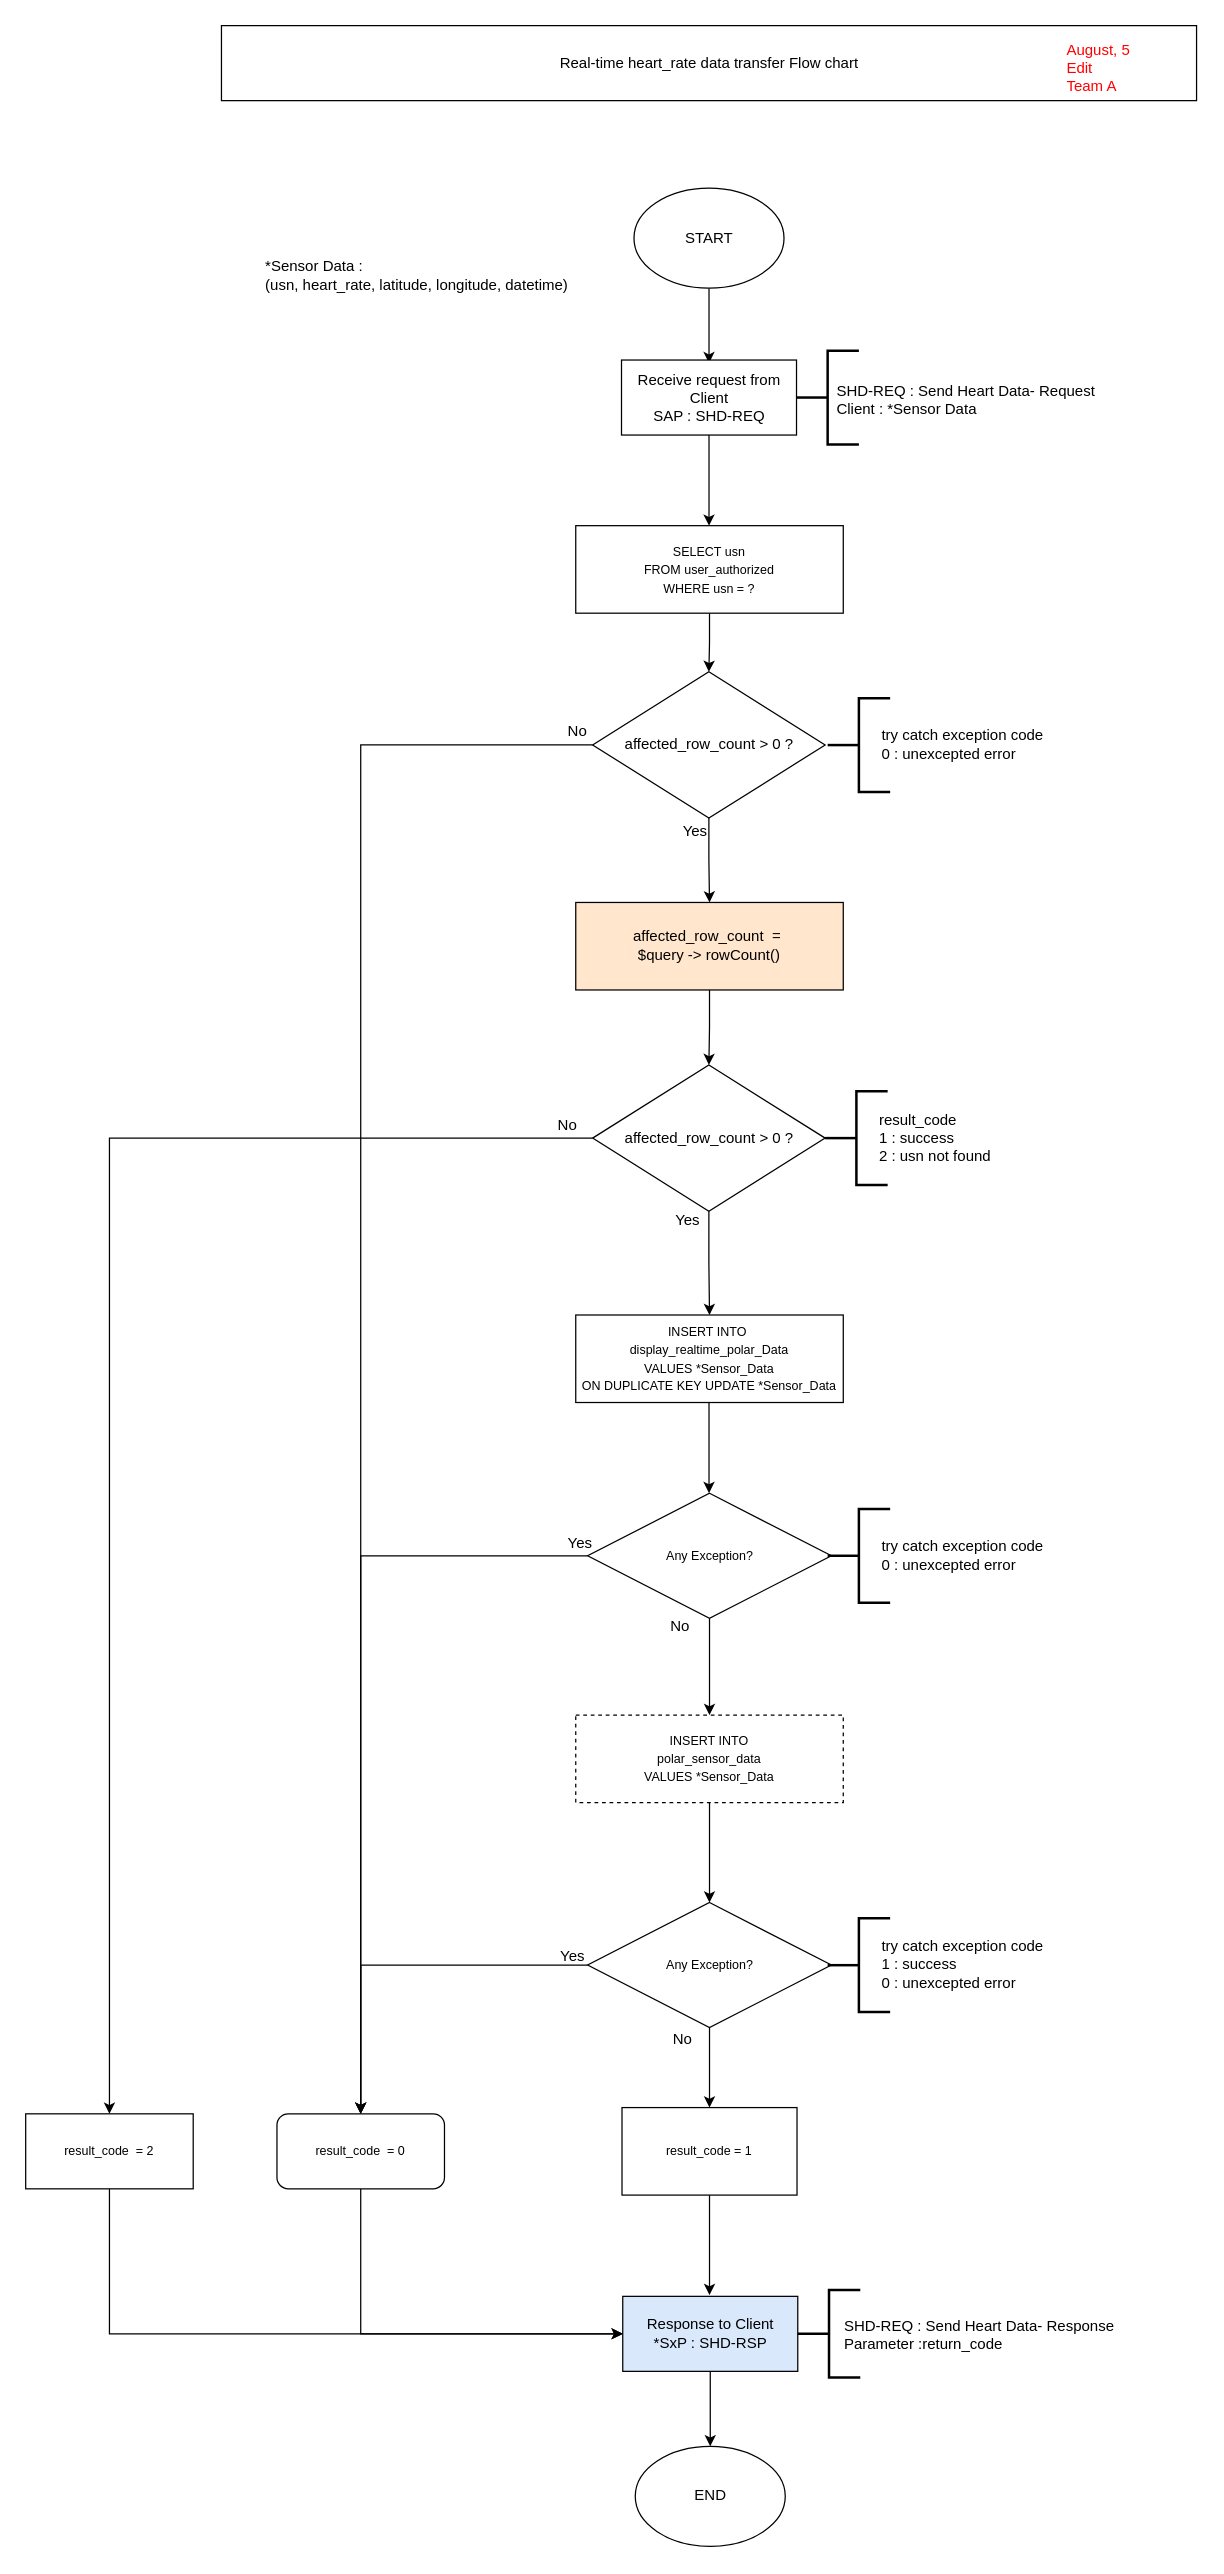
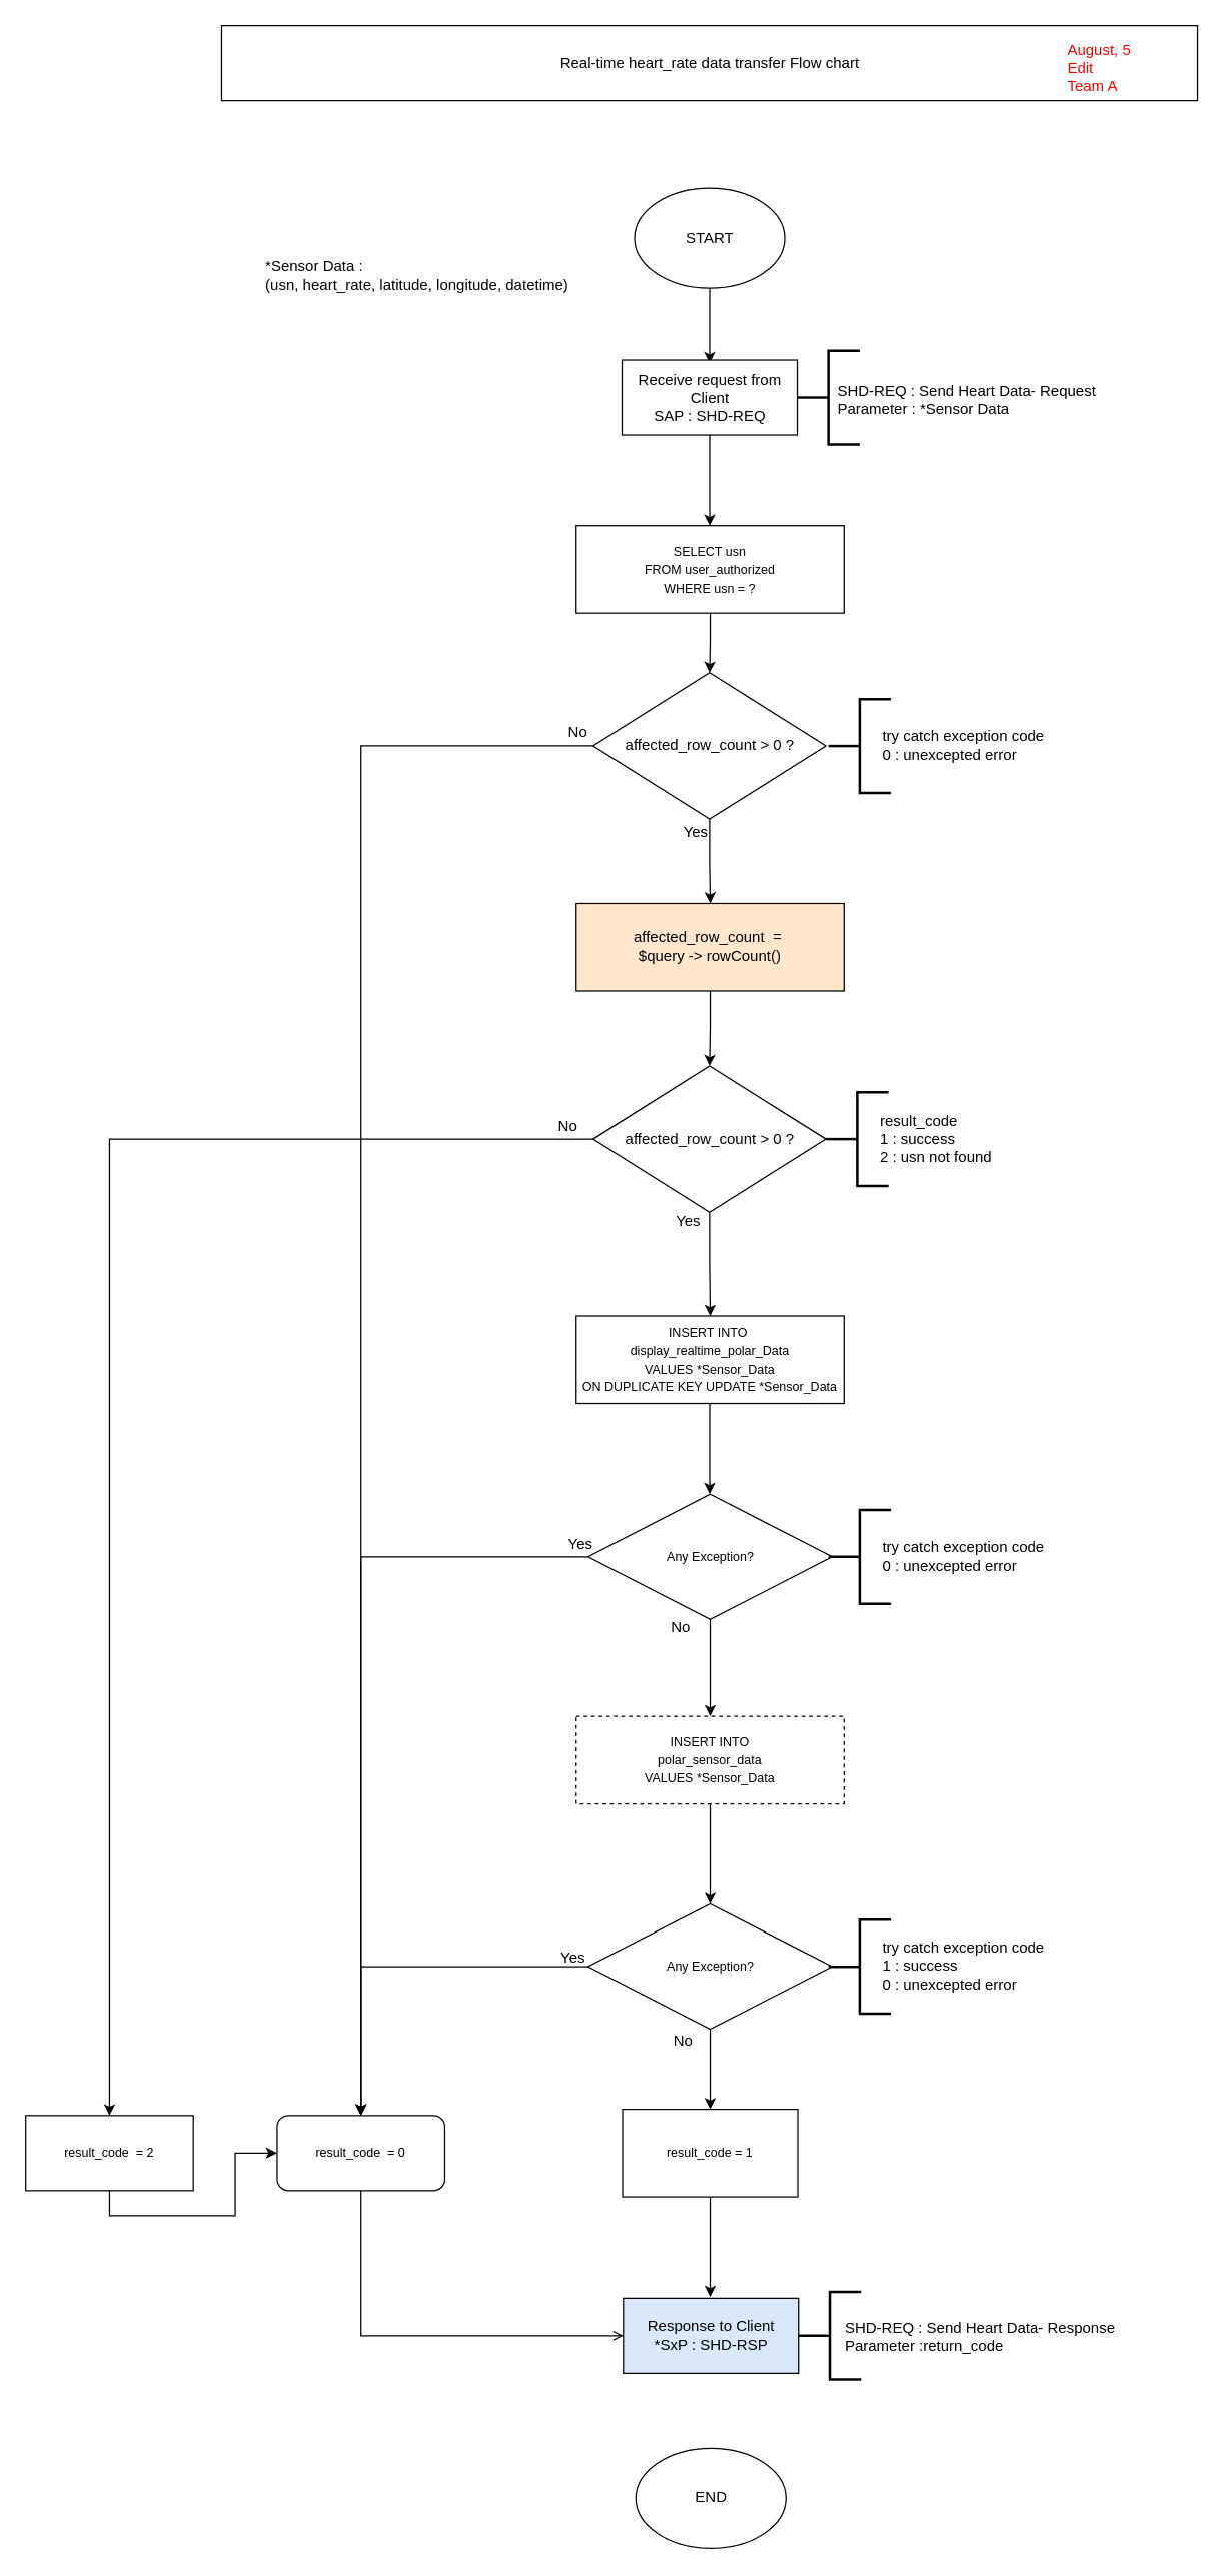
- <mxCell id="14" value="SHD-REQ : Send Heart Data- Request&lt;br&gt;Client : *Sensor Data" style="text;html=1;resizable=0;points=[];autosize=1;align=left;verticalAlign=top;spacingTop=-4;" parent="1" vertex="1"><mxGeometry x="666.5" y="302.5" width="220" height="30" as="geometry" /></mxCell>
+ <mxCell id="14" value="SHD-REQ : Send Heart Data- Request&lt;br&gt;Parameter : *Sensor Data" style="text;html=1;resizable=0;points=[];autosize=1;align=left;verticalAlign=top;spacingTop=-4;" parent="1" vertex="1"><mxGeometry x="666.5" y="302.5" width="220" height="30" as="geometry" /></mxCell>
- <mxCell id="27" style="edgeStyle=orthogonalEdgeStyle;rounded=0;orthogonalLoop=1;jettySize=auto;html=1;entryX=0;entryY=0.5;entryDx=0;entryDy=0;exitX=0.5;exitY=1;exitDx=0;exitDy=0;" parent="1" source="28" target="9" edge="1"><mxGeometry relative="1" as="geometry" /></mxCell>
+ <mxCell id="27" style="edgeStyle=orthogonalEdgeStyle;rounded=0;orthogonalLoop=1;jettySize=auto;html=1;exitX=0.5;exitY=1;exitDx=0;exitDy=0;" parent="1" source="28" target="36" edge="1"><mxGeometry relative="1" as="geometry" /></mxCell>
- <mxCell id="35" style="edgeStyle=orthogonalEdgeStyle;rounded=0;orthogonalLoop=1;jettySize=auto;html=1;entryX=0;entryY=0.5;entryDx=0;entryDy=0;exitX=0.5;exitY=1;exitDx=0;exitDy=0;" parent="1" source="36" target="9" edge="1"><mxGeometry relative="1" as="geometry" /></mxCell>
+ <mxCell id="35" style="edgeStyle=orthogonalEdgeStyle;rounded=0;orthogonalLoop=1;jettySize=auto;html=1;entryX=0;entryY=0.5;entryDx=0;entryDy=0;exitX=0.5;exitY=1;exitDx=0;exitDy=0;endArrow=open;" parent="1" source="36" target="9" edge="1"><mxGeometry relative="1" as="geometry" /></mxCell>
- <mxCell id="8" style="edgeStyle=orthogonalEdgeStyle;rounded=0;orthogonalLoop=1;jettySize=auto;html=1;entryX=0.5;entryY=0;entryDx=0;entryDy=0;" parent="1" source="9" target="12" edge="1"><mxGeometry relative="1" as="geometry"><mxPoint x="567.6" y="1946.4" as="targetPoint" /></mxGeometry></mxCell>
